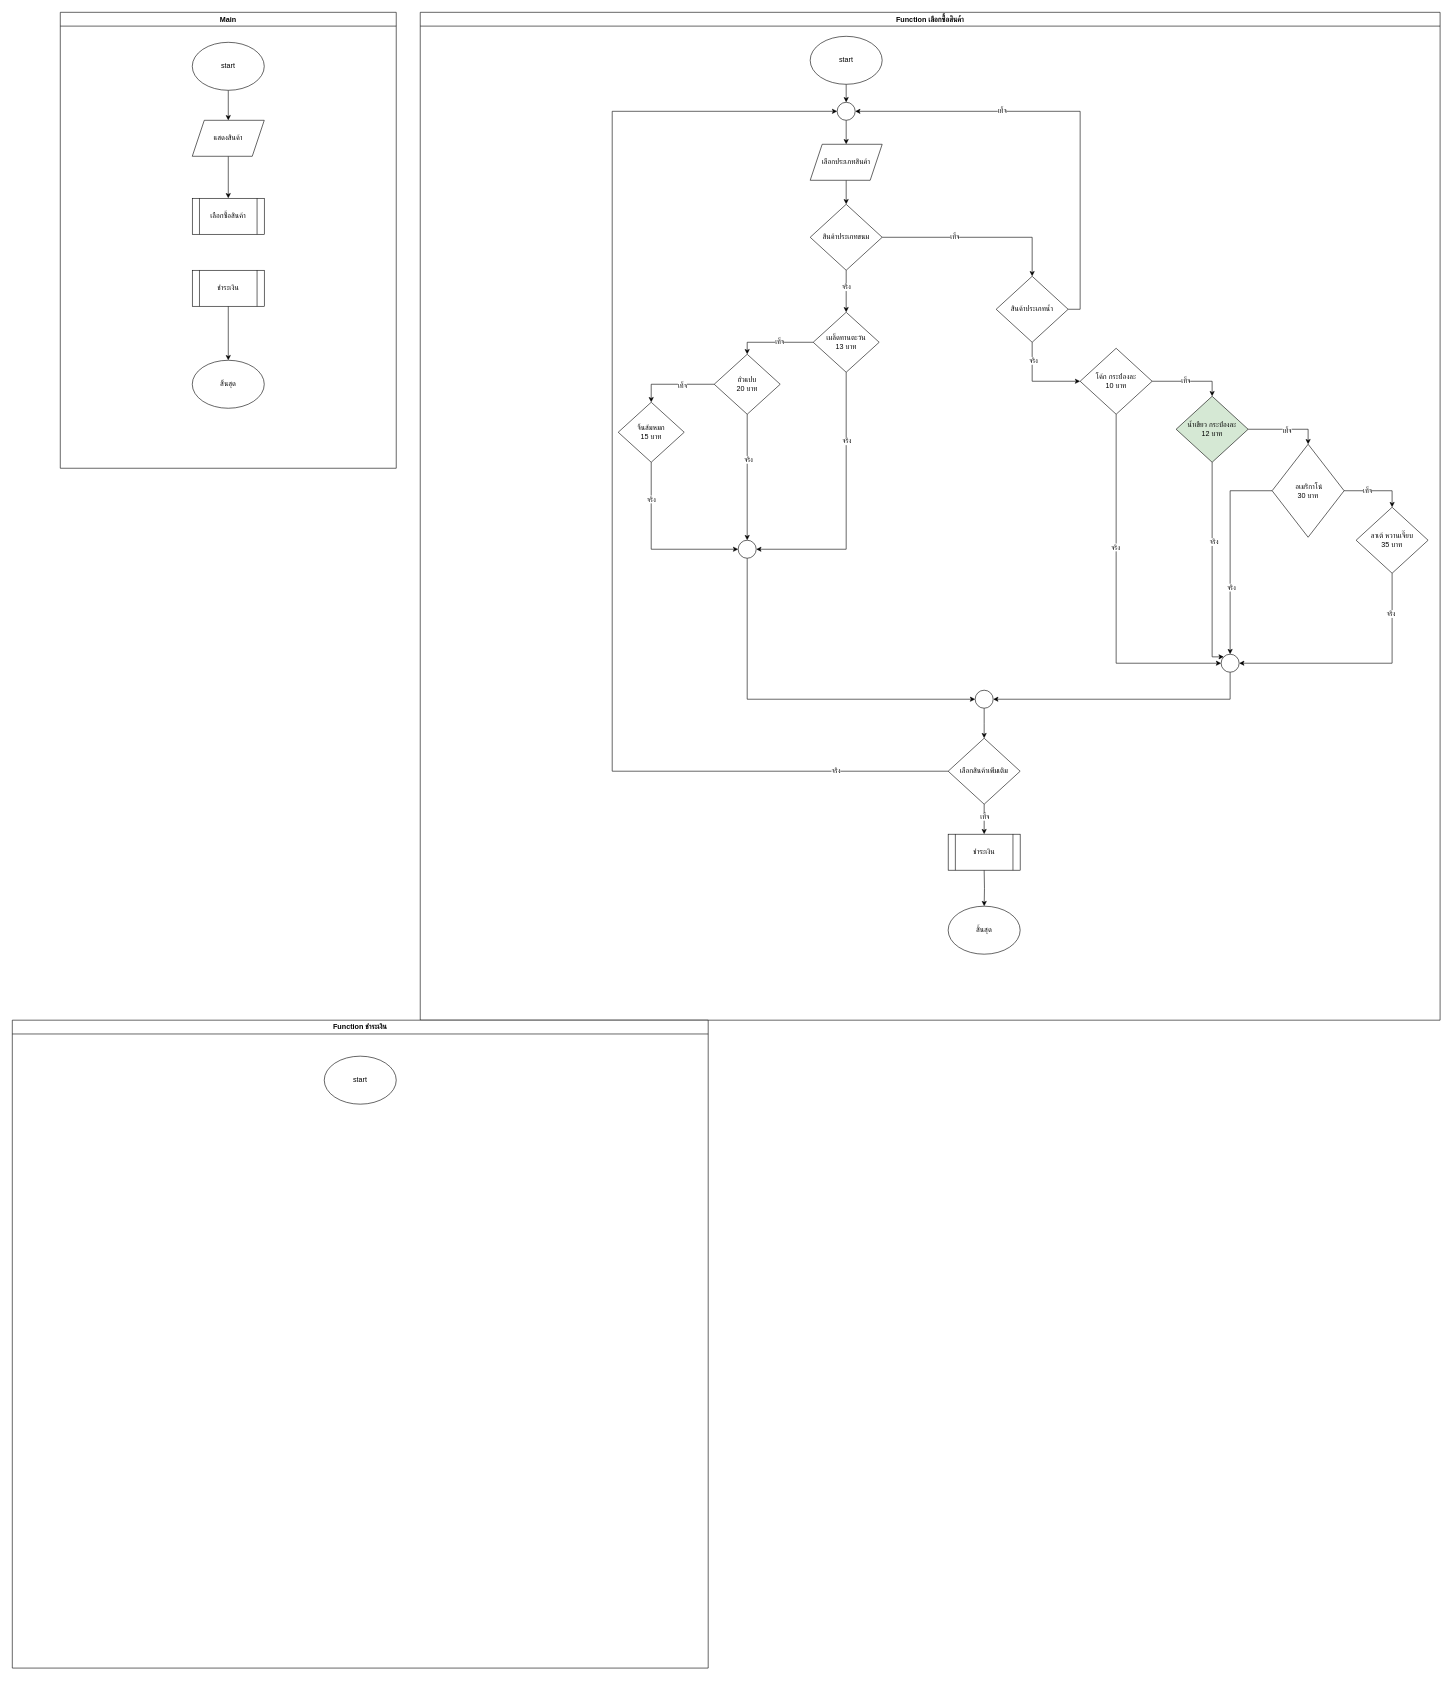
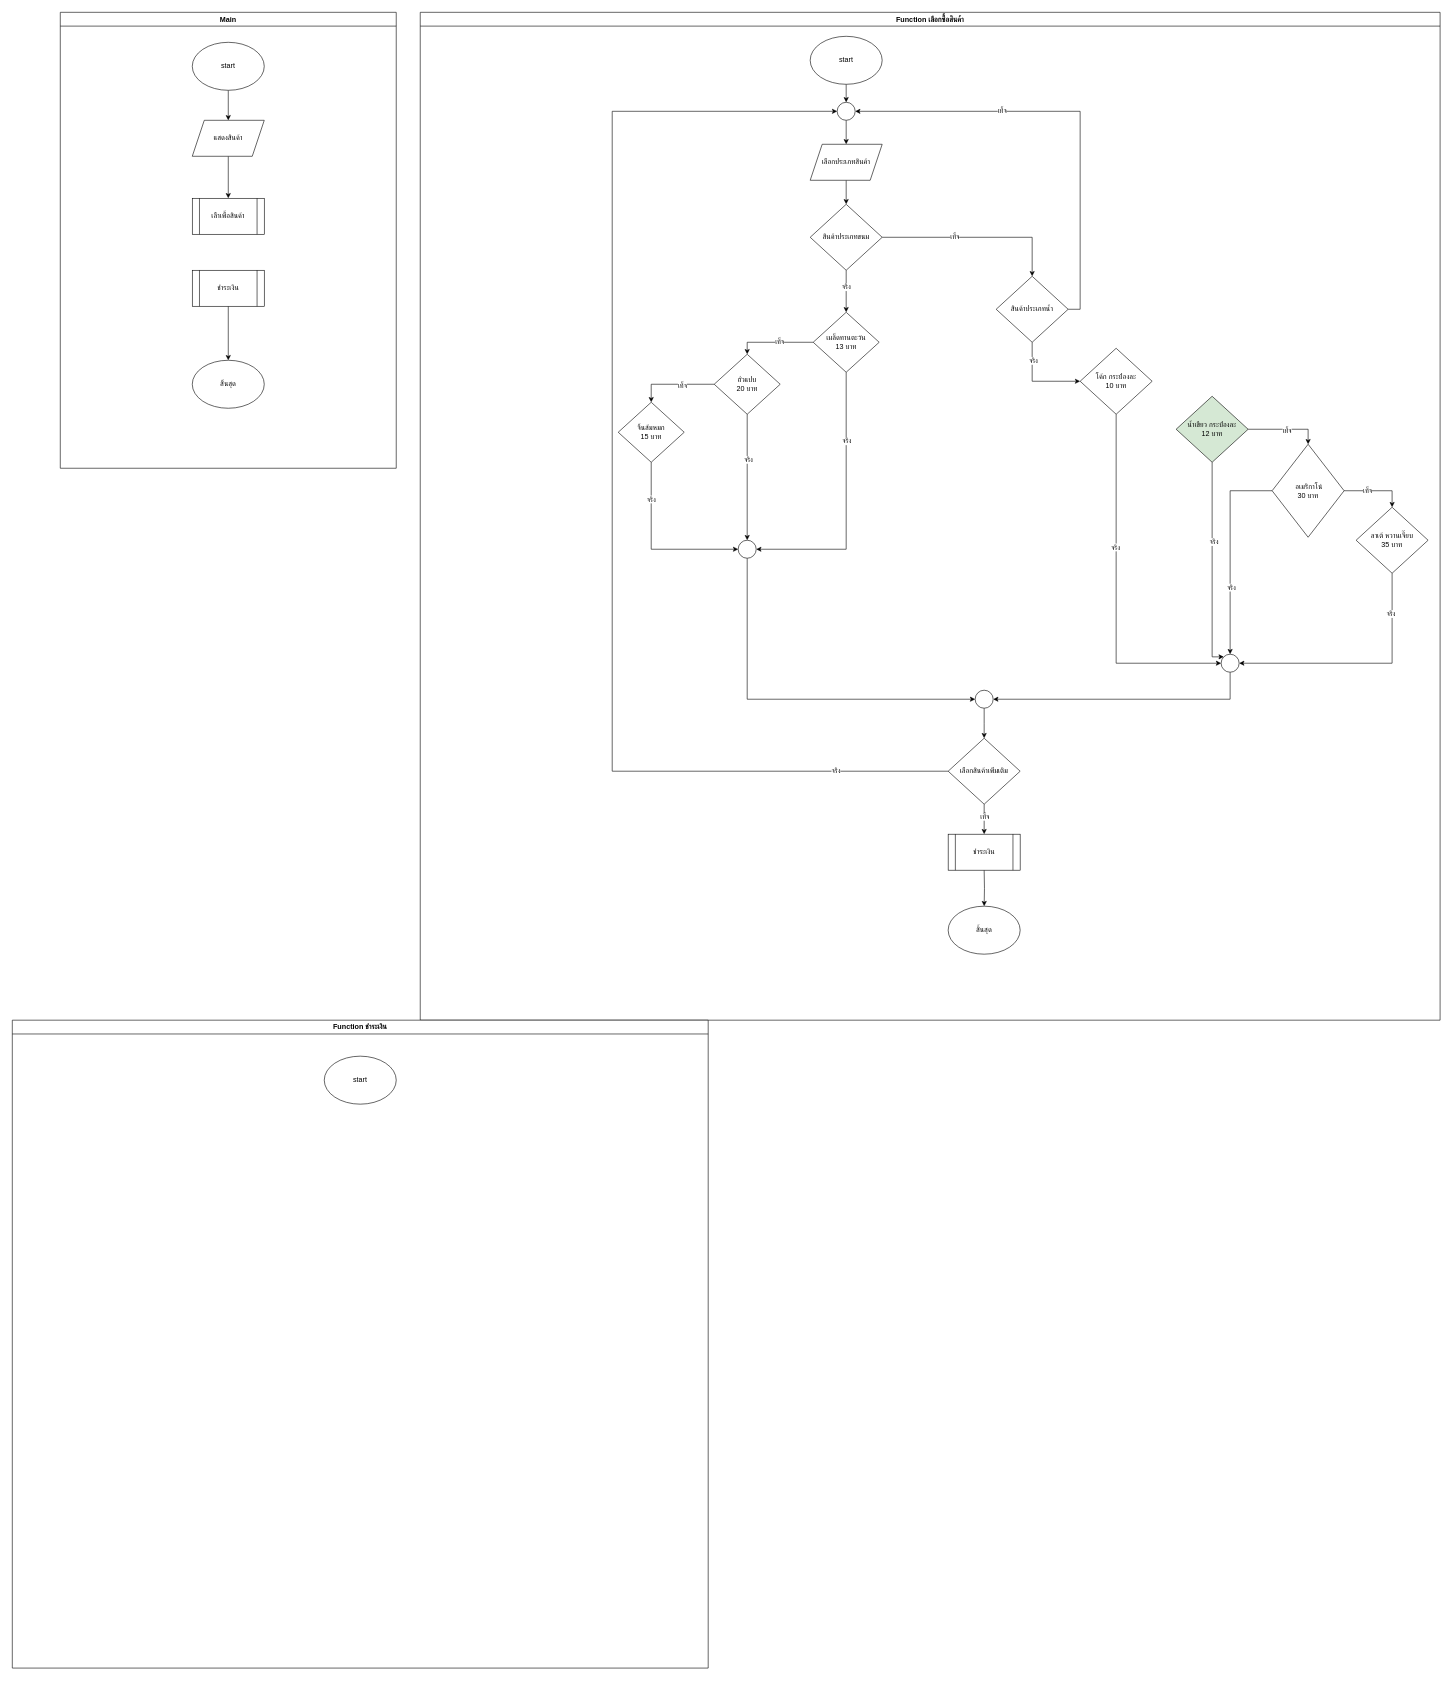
- <mxCell id="5" value="เลือกซื้อสินค้า" style="shape=process;whiteSpace=wrap;html=1;backgroundOutline=1;" vertex="1" parent="2"><mxGeometry x="220" y="310" width="120" height="60" as="geometry" /></mxCell>
+ <mxCell id="5" value="เลืาเพื้อสินค้า" style="shape=process;whiteSpace=wrap;html=1;backgroundOutline=1;" vertex="1" parent="2"><mxGeometry x="220" y="310" width="120" height="60" as="geometry" /></mxCell>
- <mxCell id="39" style="edgeStyle=orthogonalEdgeStyle;rounded=0;orthogonalLoop=1;jettySize=auto;html=1;exitX=1;exitY=0.5;exitDx=0;exitDy=0;entryX=0.5;entryY=0;entryDx=0;entryDy=0;" edge="1" parent="11" source="43" target="48"><mxGeometry relative="1" as="geometry" /></mxCell>
- <mxCell id="40" value="เท็จ" style="edgeLabel;html=1;align=center;verticalAlign=middle;resizable=0;points=[];" vertex="1" connectable="0" parent="39"><mxGeometry x="-0.12" y="2" relative="1" as="geometry"><mxPoint as="offset" /></mxGeometry></mxCell>
